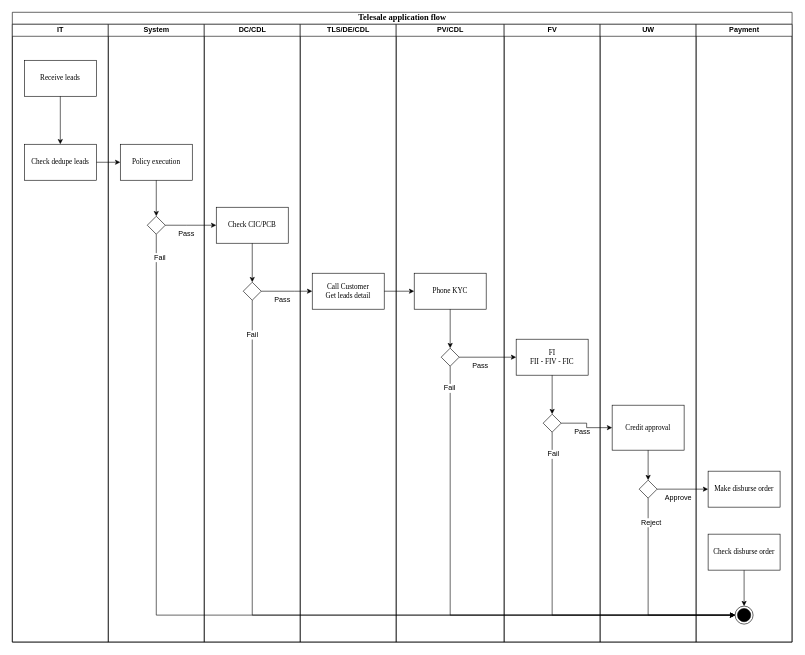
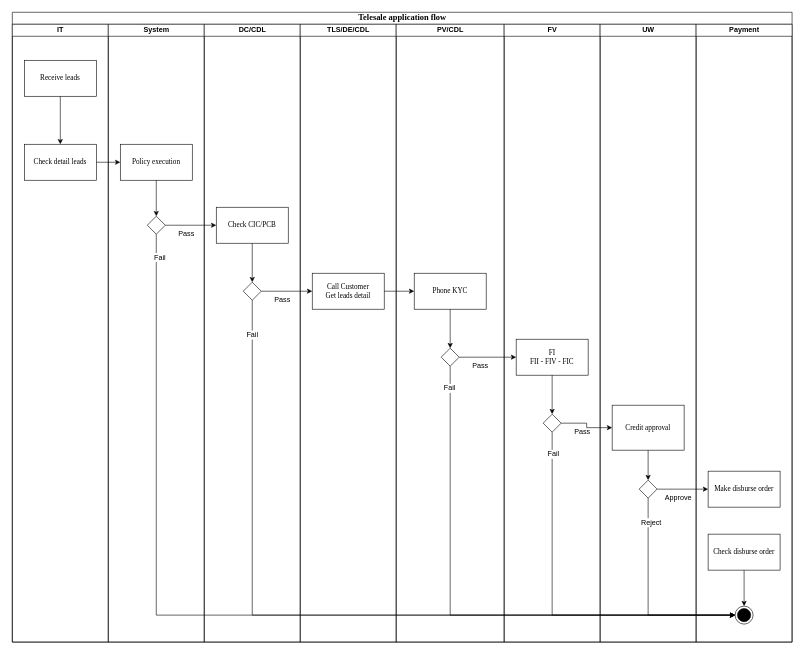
- <mxCell id="54" value="Check dedupe leads" style="whiteSpace=wrap;html=1;rounded=0;shadow=0;fontFamily=Verdana;fontSize=12;strokeWidth=1;" vertex="1" parent="1"><mxGeometry x="40" y="240" width="120" height="60" as="geometry" /></mxCell>
+ <mxCell id="54" value="Check detail leads" style="whiteSpace=wrap;html=1;rounded=0;shadow=0;fontFamily=Verdana;fontSize=12;strokeWidth=1;" vertex="1" parent="1"><mxGeometry x="40" y="240" width="120" height="60" as="geometry" /></mxCell>
